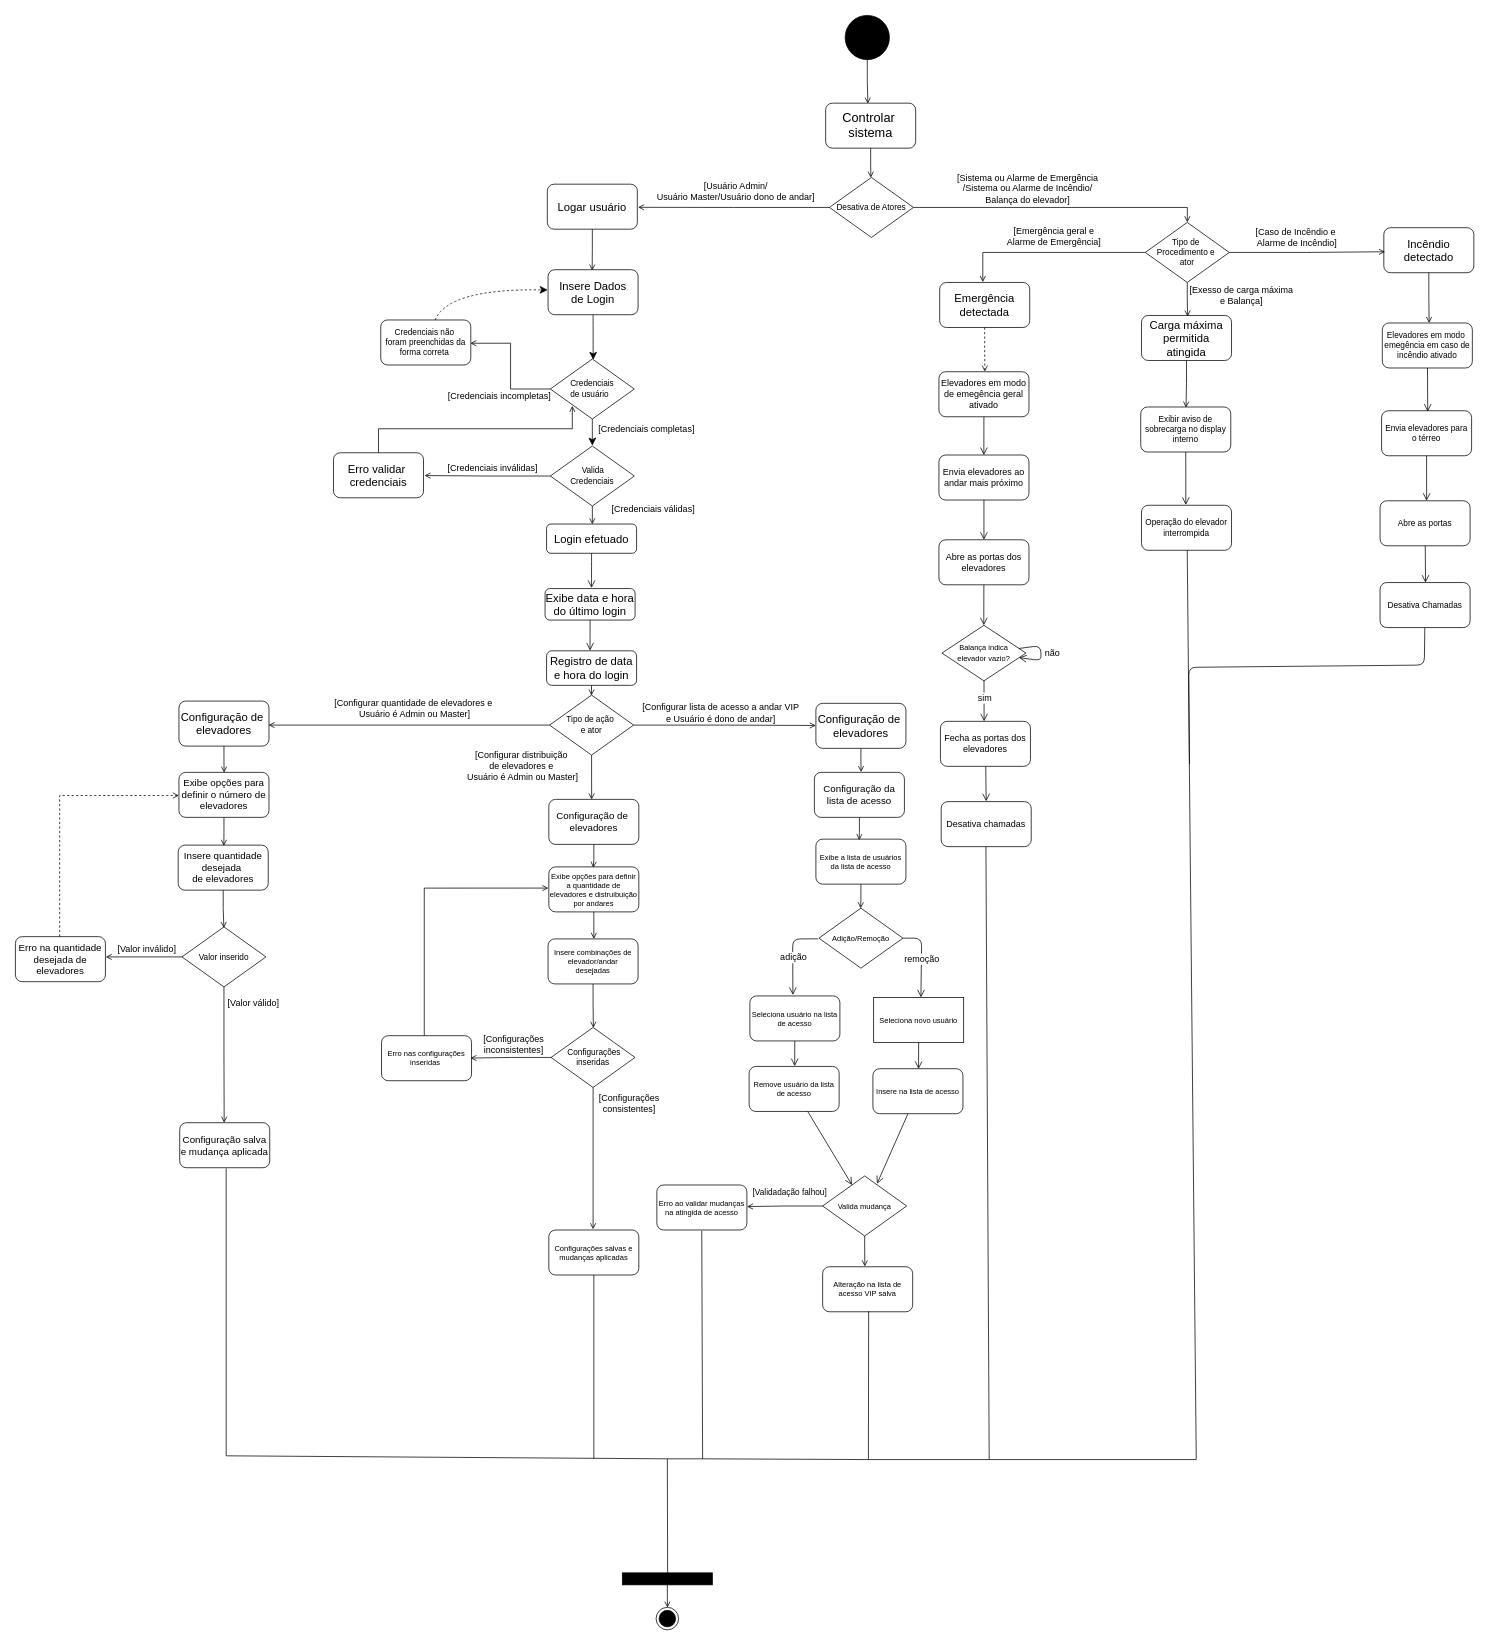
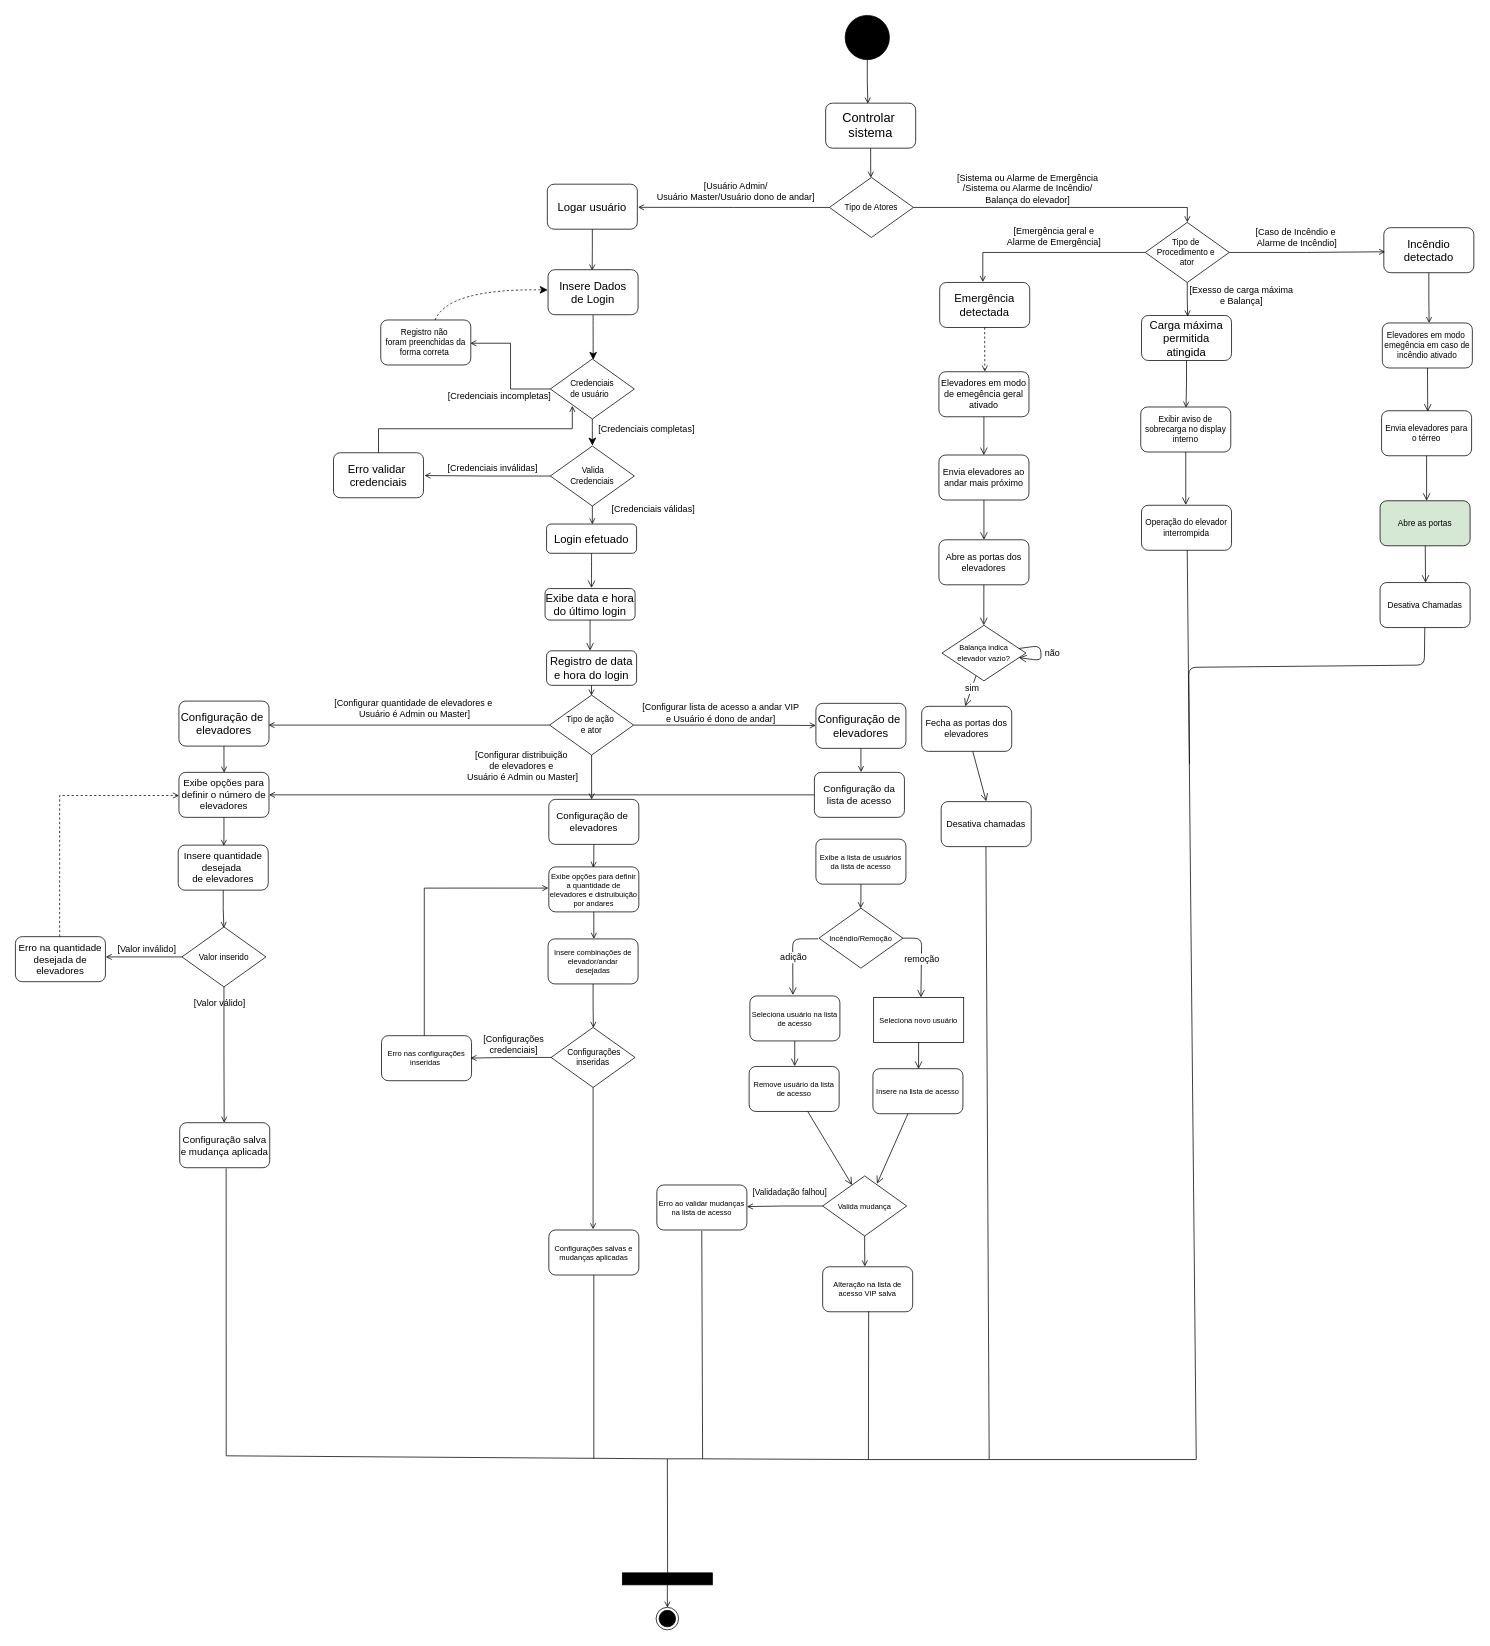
- <mxCell id="5" value="&lt;div style=&quot;text-align: start; font-size: 11px;&quot;&gt;Desativa de Atores&lt;/div&gt;" style="rhombus;whiteSpace=wrap;html=1;fontSize=11;" parent="1" vertex="1"><mxGeometry x="1105" y="236" width="112" height="80" as="geometry" /></mxCell>
+ <mxCell id="5" value="&lt;div style=&quot;text-align: start; font-size: 11px;&quot;&gt;Tipo de Atores&lt;/div&gt;" style="rhombus;whiteSpace=wrap;html=1;fontSize=11;" parent="1" vertex="1"><mxGeometry x="1105" y="236" width="112" height="80" as="geometry" /></mxCell>
- <mxCell id="16" value="Credenciais não&amp;nbsp;&lt;div style=&quot;font-size: 11px;&quot;&gt;foram preenchidas da forma correta&amp;nbsp;&lt;/div&gt;" style="rounded=1;whiteSpace=wrap;html=1;fontSize=11;" parent="1" vertex="1"><mxGeometry x="507" y="426" width="120" height="60" as="geometry" /></mxCell>
+ <mxCell id="16" value="Registro não&amp;nbsp;&lt;div style=&quot;font-size: 11px;&quot;&gt;foram preenchidas da forma correta&amp;nbsp;&lt;/div&gt;" style="rounded=1;whiteSpace=wrap;html=1;fontSize=11;" parent="1" vertex="1"><mxGeometry x="507" y="426" width="120" height="60" as="geometry" /></mxCell>
- <mxCell id="137" value="Abre as portas" style="rounded=1;whiteSpace=wrap;html=1;fontSize=11;" vertex="1" parent="1"><mxGeometry x="1839" y="667" width="120" height="60" as="geometry" /></mxCell>
+ <mxCell id="137" value="Abre as portas" style="rounded=1;whiteSpace=wrap;html=1;fontSize=11;fillColor=#d5e8d4;" vertex="1" parent="1"><mxGeometry x="1839" y="667" width="120" height="60" as="geometry" /></mxCell>
- <mxCell id="128" value="Fecha as portas dos elevadores" style="rounded=1;whiteSpace=wrap;html=1;fontSize=12;" vertex="1" parent="1"><mxGeometry x="1253" y="961" width="120" height="60" as="geometry" /></mxCell>
+ <mxCell id="128" value="Fecha as portas dos elevadores" style="rounded=1;whiteSpace=wrap;html=1;fontSize=12;" vertex="1" parent="1"><mxGeometry x="1228" y="941" width="120" height="60" as="geometry" /></mxCell>
- <mxCell id="71" style="edgeStyle=orthogonalEdgeStyle;rounded=0;orthogonalLoop=1;jettySize=auto;html=1;entryX=0.481;entryY=0.023;entryDx=0;entryDy=0;entryPerimeter=0;endArrow=open;endFill=0;" parent="1" source="68" target="70" edge="1"><mxGeometry relative="1" as="geometry" /></mxCell>
+ <mxCell id="71" style="edgeStyle=orthogonalEdgeStyle;rounded=0;orthogonalLoop=1;jettySize=auto;html=1;endArrow=open;endFill=0;" parent="1" source="68" target="35" edge="1"><mxGeometry relative="1" as="geometry" /></mxCell>
- <mxCell id="73" value="&lt;div style=&quot;&quot;&gt;&lt;span style=&quot;font-size: 10px;&quot;&gt;Adição/Remoção&lt;/span&gt;&lt;/div&gt;" style="rhombus;whiteSpace=wrap;html=1;fontSize=11;align=center;" parent="1" vertex="1"><mxGeometry x="1091" y="1210" width="112" height="80" as="geometry" /></mxCell>
+ <mxCell id="73" value="&lt;div style=&quot;&quot;&gt;&lt;span style=&quot;font-size: 10px;&quot;&gt;Incêndio/Remoção&lt;/span&gt;&lt;/div&gt;" style="rhombus;whiteSpace=wrap;html=1;fontSize=11;align=center;" parent="1" vertex="1"><mxGeometry x="1091" y="1210" width="112" height="80" as="geometry" /></mxCell>
- <mxCell id="45" value="[Valor válido]" style="text;html=1;align=center;verticalAlign=middle;resizable=0;points=[];autosize=1;strokeColor=none;fillColor=none;" parent="1" vertex="1"><mxGeometry x="294" y="1324" width="86" height="26" as="geometry" /></mxCell>
+ <mxCell id="45" value="[Valor válido]" style="text;html=1;align=center;verticalAlign=middle;resizable=0;points=[];autosize=1;strokeColor=none;fillColor=none;" parent="1" vertex="1"><mxGeometry x="249" y="1324" width="86" height="26" as="geometry" /></mxCell>
- <mxCell id="59" value="[Configurações&lt;div&gt;inconsistentes]&lt;/div&gt;" style="text;html=1;align=center;verticalAlign=middle;resizable=0;points=[];autosize=1;strokeColor=none;fillColor=none;" parent="1" vertex="1"><mxGeometry x="634" y="1371" width="99" height="41" as="geometry" /></mxCell>
+ <mxCell id="59" value="[Configurações&lt;div&gt;credenciais]&lt;/div&gt;" style="text;html=1;align=center;verticalAlign=middle;resizable=0;points=[];autosize=1;strokeColor=none;fillColor=none;" parent="1" vertex="1"><mxGeometry x="634" y="1371" width="99" height="41" as="geometry" /></mxCell>
- <mxCell id="119" value="[Configurações&lt;div&gt;consistentes]&lt;/div&gt;" style="text;html=1;align=center;verticalAlign=middle;resizable=0;points=[];autosize=1;strokeColor=none;fillColor=none;" vertex="1" parent="1"><mxGeometry x="788" y="1449" width="99" height="41" as="geometry" /></mxCell>
- <mxCell id="75" value="Erro ao validar mudanças na atingida de acesso" style="rounded=1;whiteSpace=wrap;html=1;fontSize=10;" parent="1" vertex="1"><mxGeometry x="875" y="1579" width="120" height="60" as="geometry" /></mxCell>
+ <mxCell id="75" value="Erro ao validar mudanças na lista de acesso" style="rounded=1;whiteSpace=wrap;html=1;fontSize=10;" parent="1" vertex="1"><mxGeometry x="875" y="1579" width="120" height="60" as="geometry" /></mxCell>
